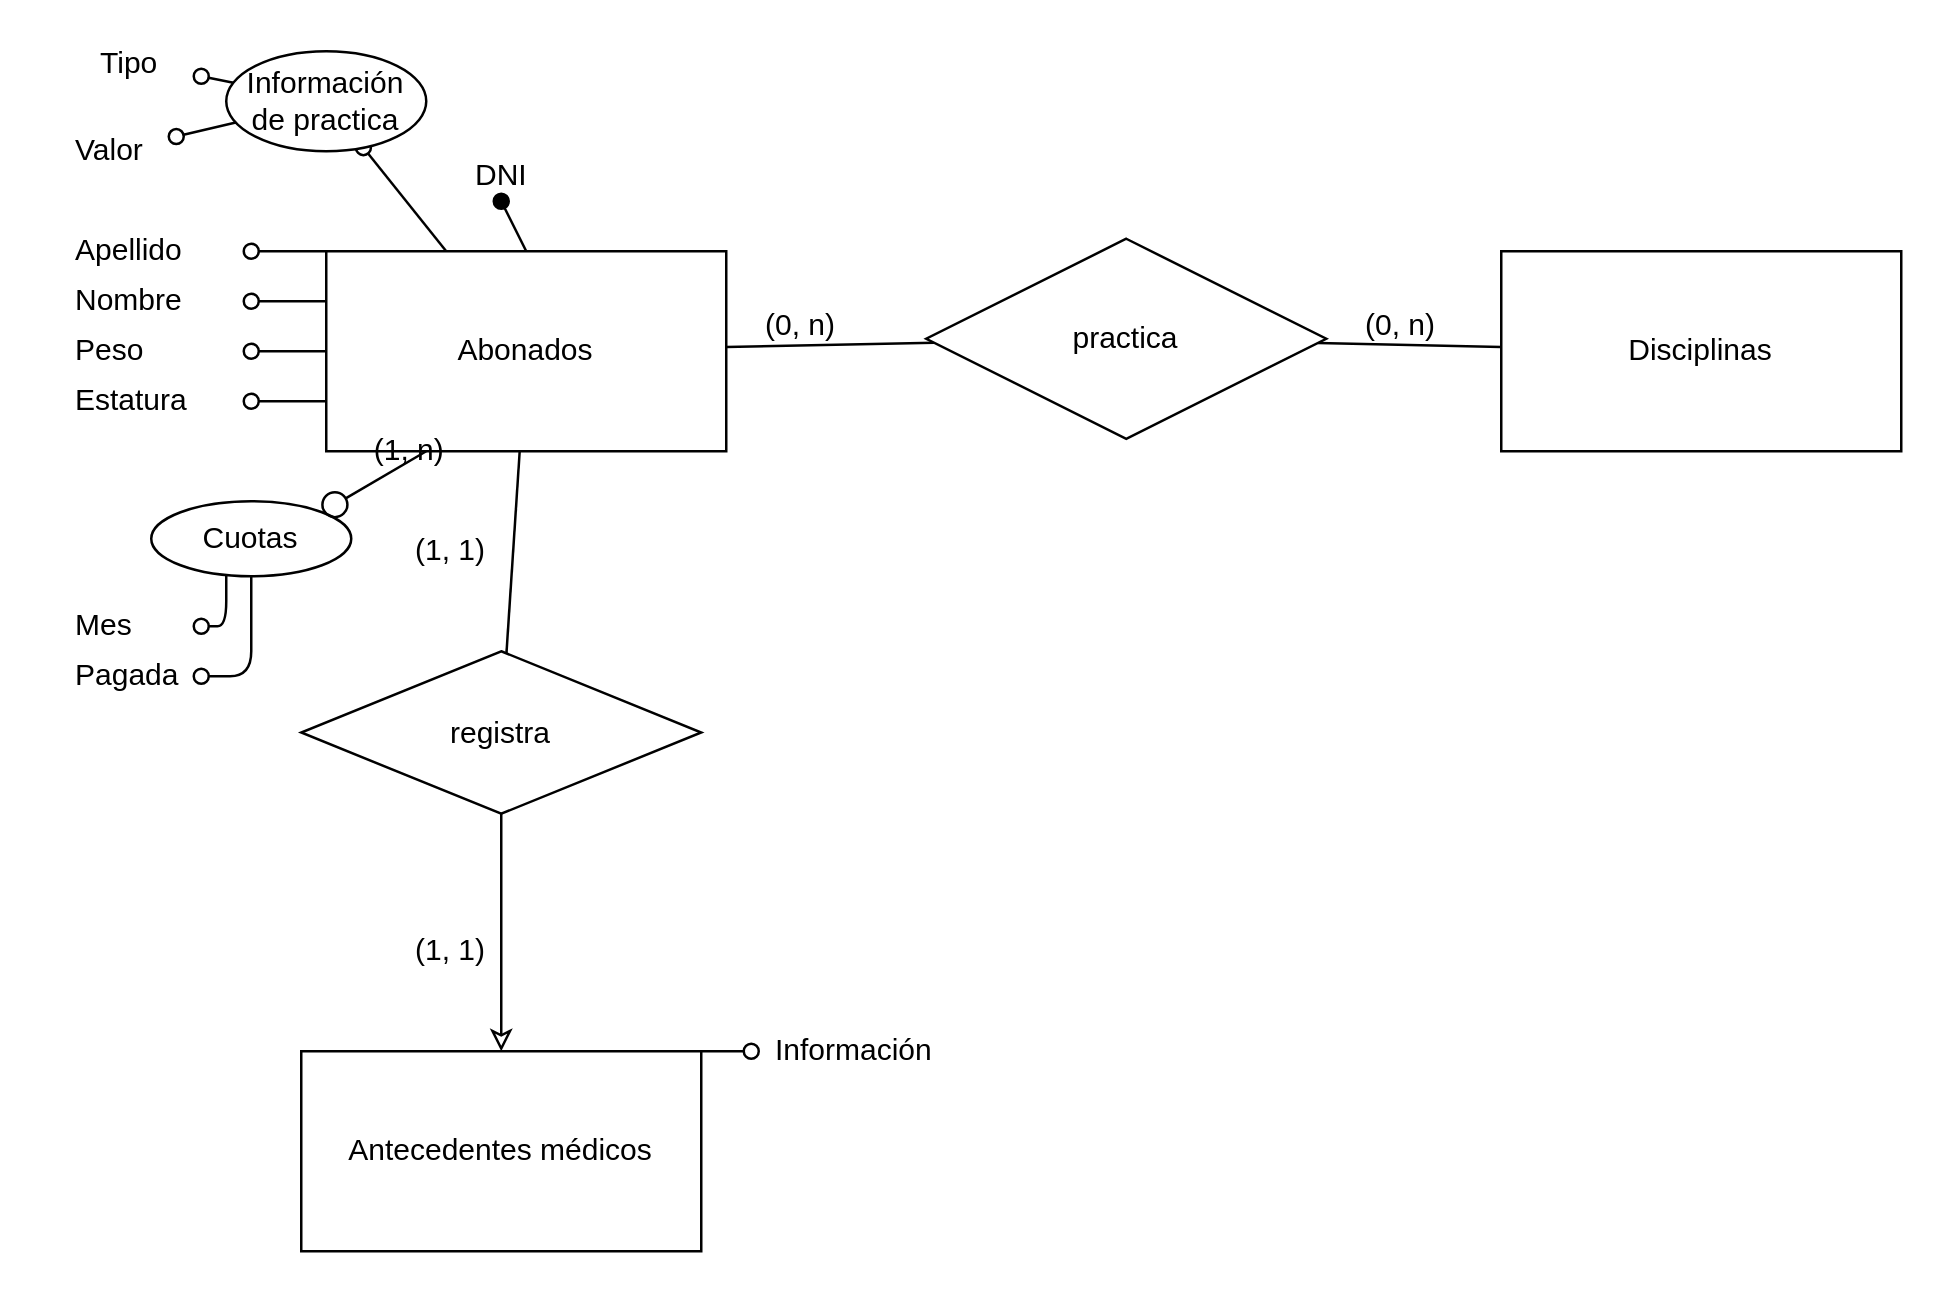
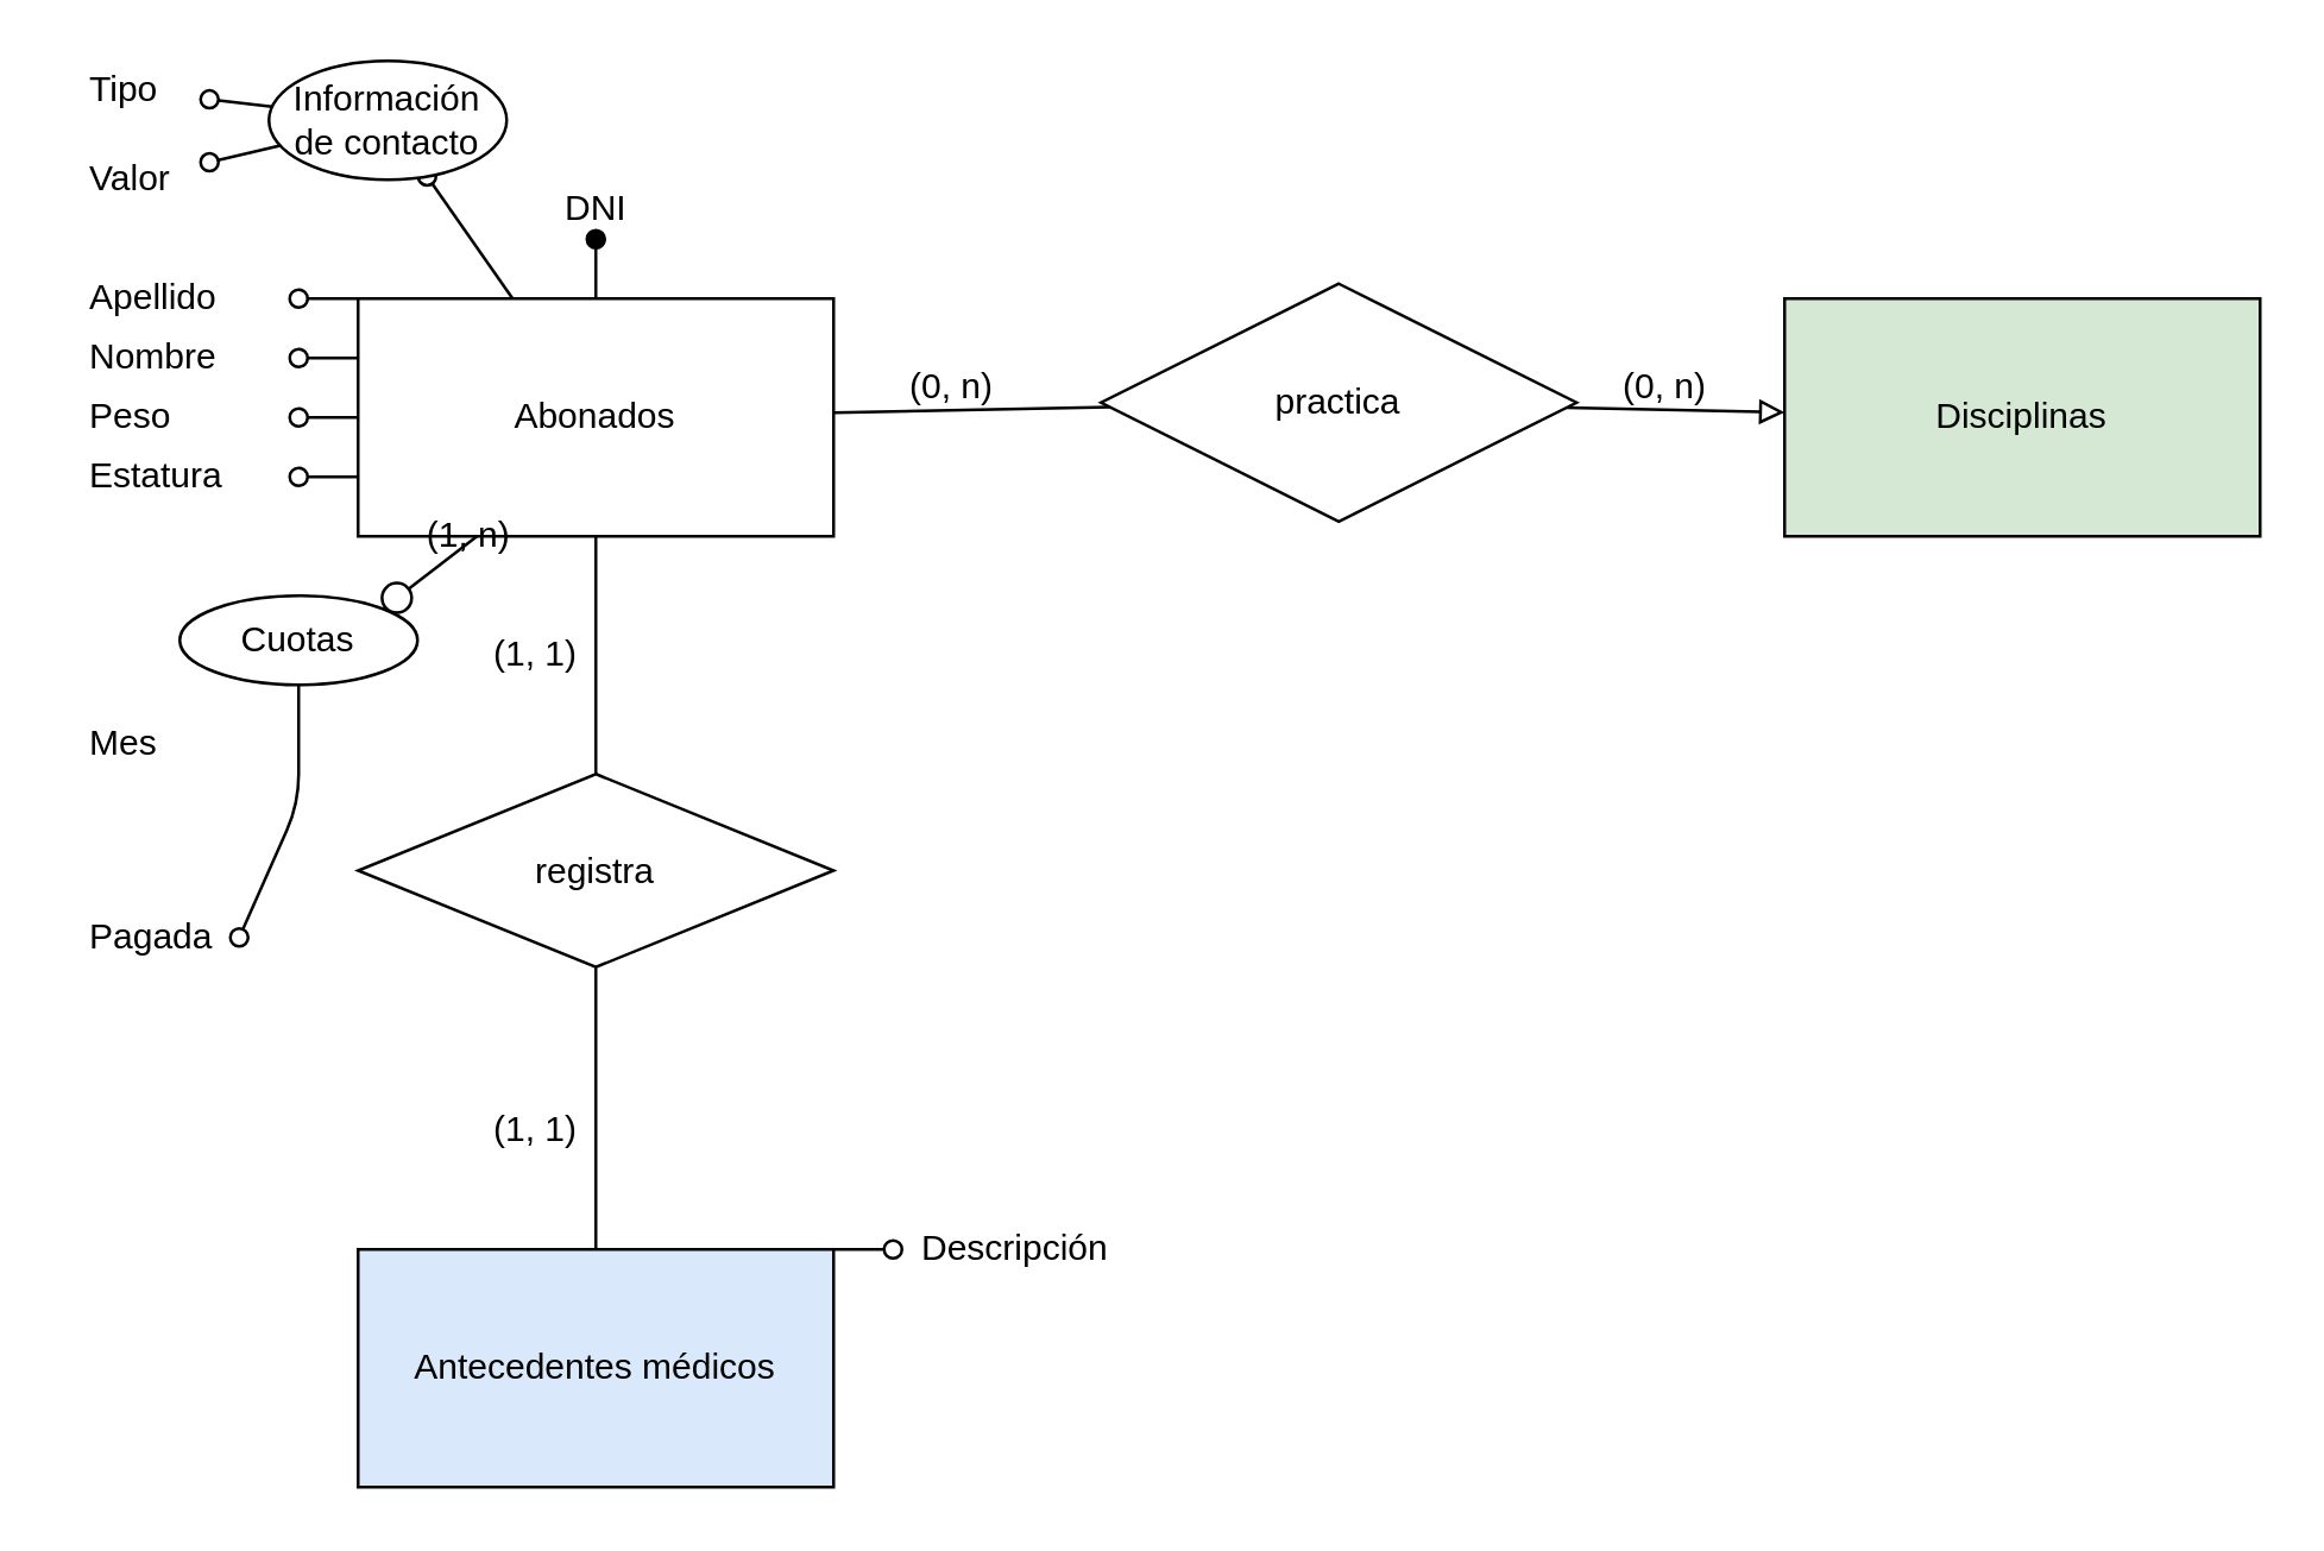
- <mxCell id="30" value="Tipo" style="text;html=1;strokeColor=none;fillColor=none;align=left;verticalAlign=middle;whiteSpace=wrap;rounded=0;container=0;spacingLeft=8;fontSize=12;" vertex="1" parent="1"><mxGeometry x="30" y="15" width="50" height="20" as="geometry" /></mxCell>
+ <mxCell id="30" value="Tipo" style="text;html=1;strokeColor=none;fillColor=none;align=left;verticalAlign=middle;whiteSpace=wrap;rounded=0;container=0;spacingLeft=8;fontSize=12;" vertex="1" parent="1"><mxGeometry x="20" y="20" width="50" height="20" as="geometry" /></mxCell>
- <mxCell id="28" value="Información de practica" style="ellipse;whiteSpace=wrap;html=1;container=0;fontSize=12;" vertex="1" parent="1"><mxGeometry x="90" y="20" width="80" height="40" as="geometry" /></mxCell>
+ <mxCell id="28" value="Información de contacto" style="ellipse;whiteSpace=wrap;html=1;container=0;fontSize=12;" vertex="1" parent="1"><mxGeometry x="90" y="20" width="80" height="40" as="geometry" /></mxCell>
- <mxCell id="6" value="" style="edgeStyle=none;html=1;fontSize=12;endArrow=none;endFill=0;" edge="1" parent="1" source="7" target="4"><mxGeometry relative="1" as="geometry" /></mxCell>
+ <mxCell id="6" value="" style="edgeStyle=none;html=1;fontSize=12;endArrow=block;endFill=0;" edge="1" parent="1" source="7" target="4"><mxGeometry relative="1" as="geometry" /></mxCell>
- <mxCell id="3" value="Abonados" style="rounded=0;whiteSpace=wrap;html=1;fontSize=12;" vertex="1" parent="1"><mxGeometry x="130" y="100" width="160" height="80" as="geometry" /></mxCell>
+ <mxCell id="3" value="Abonados" style="rounded=0;whiteSpace=wrap;html=1;fontSize=12;" vertex="1" parent="1"><mxGeometry x="120" y="100" width="160" height="80" as="geometry" /></mxCell>
- <mxCell id="4" value="Disciplinas" style="rounded=0;whiteSpace=wrap;html=1;fontSize=12;" vertex="1" parent="1"><mxGeometry x="600" y="100" width="160" height="80" as="geometry" /></mxCell>
+ <mxCell id="4" value="Disciplinas" style="rounded=0;whiteSpace=wrap;html=1;fontSize=12;fillColor=#d5e8d4;" vertex="1" parent="1"><mxGeometry x="600" y="100" width="160" height="80" as="geometry" /></mxCell>
- <mxCell id="33" style="html=1;labelBorderColor=none;strokeWidth=1;endArrow=oval;endFill=0;endSize=6;targetPerimeterSpacing=0;align=left;fontSize=12;exitX=0.375;exitY=0.995;exitDx=0;exitDy=0;entryX=1;entryY=0.5;entryDx=0;entryDy=0;exitPerimeter=0;" edge="1" target="34" parent="1" source="37"><mxGeometry relative="1" as="geometry"><mxPoint x="31.716" y="205.858" as="sourcePoint" /><Array as="points"><mxPoint x="90" y="250" /></Array></mxGeometry></mxCell>
- <mxCell id="36" value="Pagada" style="text;html=1;strokeColor=none;fillColor=none;align=left;verticalAlign=middle;whiteSpace=wrap;rounded=0;container=0;spacingLeft=8;fontSize=12;" vertex="1" parent="1"><mxGeometry x="20" y="260" width="60" height="20" as="geometry" /></mxCell>
+ <mxCell id="36" value="Pagada" style="text;html=1;strokeColor=none;fillColor=none;align=left;verticalAlign=middle;whiteSpace=wrap;rounded=0;container=0;spacingLeft=8;fontSize=12;" vertex="1" parent="1"><mxGeometry x="20" y="305" width="60" height="20" as="geometry" /></mxCell>
- <mxCell id="9" value="" style="edgeStyle=none;html=1;fontSize=12;endArrow=classic;endFill=0;" edge="1" parent="1" source="10" target="5"><mxGeometry relative="1" as="geometry" /></mxCell>
+ <mxCell id="9" value="" style="edgeStyle=none;html=1;fontSize=12;endArrow=none;endFill=0;" edge="1" parent="1" source="10" target="5"><mxGeometry relative="1" as="geometry" /></mxCell>
- <mxCell id="16" value="Información" style="text;html=1;strokeColor=none;fillColor=none;align=left;verticalAlign=middle;whiteSpace=wrap;rounded=0;container=0;spacingLeft=8;fontSize=12;" vertex="1" parent="1"><mxGeometry x="300" y="410" width="80" height="20" as="geometry" /></mxCell>
+ <mxCell id="16" value="Descripción" style="text;html=1;strokeColor=none;fillColor=none;align=left;verticalAlign=middle;whiteSpace=wrap;rounded=0;container=0;spacingLeft=8;fontSize=12;" vertex="1" parent="1"><mxGeometry x="300" y="410" width="80" height="20" as="geometry" /></mxCell>
- <mxCell id="5" value="Antecedentes médicos" style="rounded=0;whiteSpace=wrap;html=1;fontSize=12;" vertex="1" parent="1"><mxGeometry x="120" y="420" width="160" height="80" as="geometry" /></mxCell>
+ <mxCell id="5" value="Antecedentes médicos" style="rounded=0;whiteSpace=wrap;html=1;fontSize=12;fillColor=#dae8fc;" vertex="1" parent="1"><mxGeometry x="120" y="420" width="160" height="80" as="geometry" /></mxCell>
